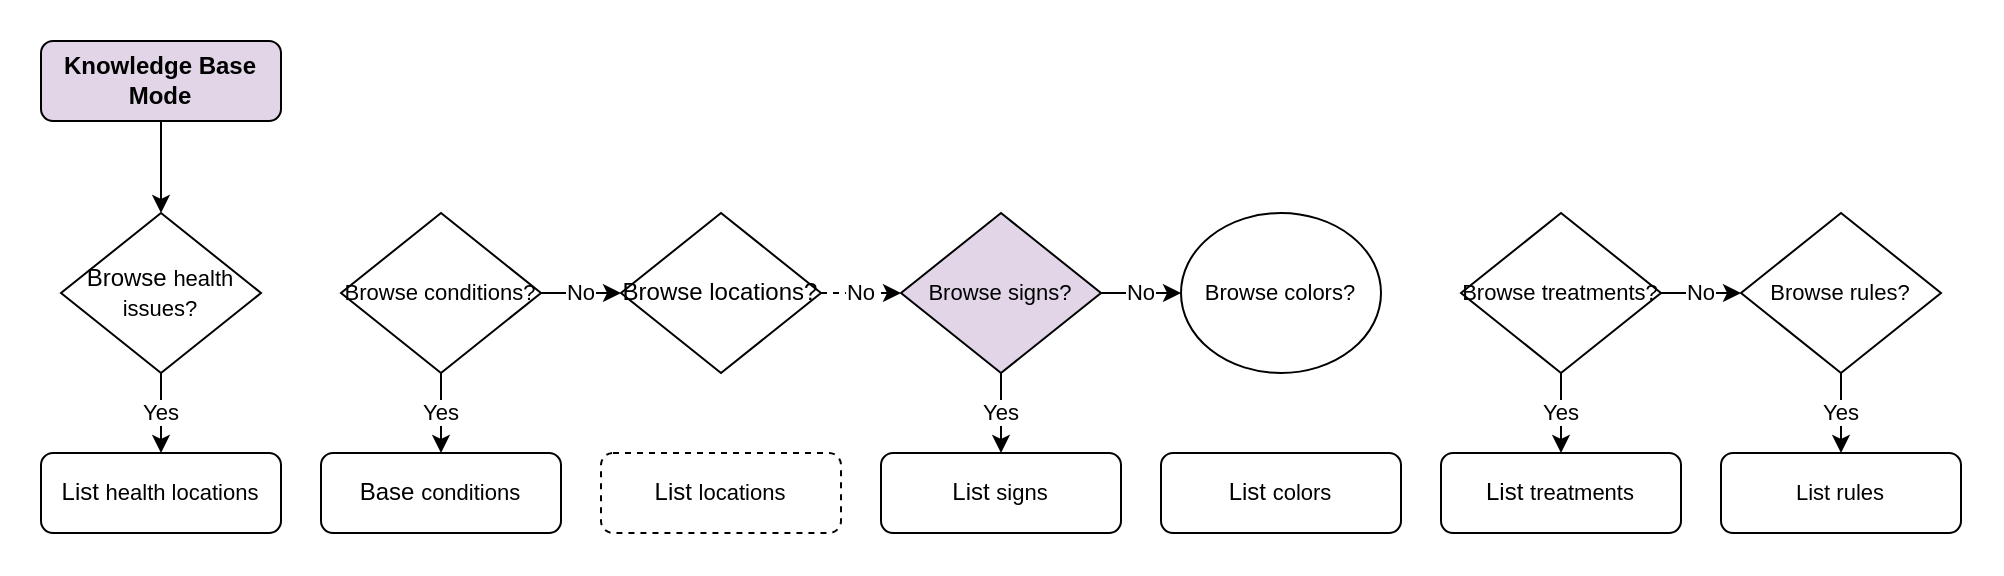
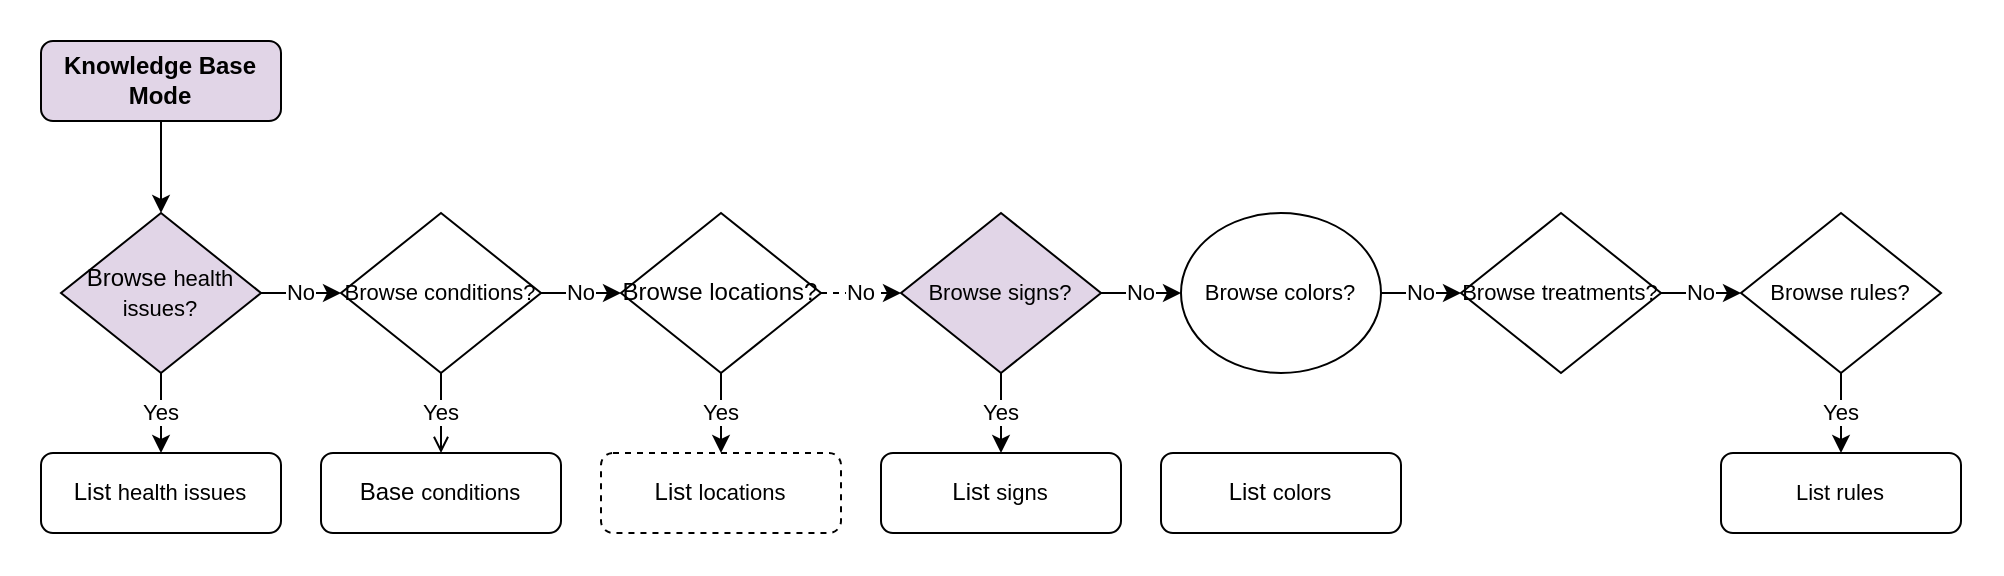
- <mxCell id="26" value="Browse&amp;nbsp;&lt;span style=&quot;font-size: 11px;&quot;&gt;health issues?&lt;/span&gt;" style="rhombus;whiteSpace=wrap;html=1;" parent="1" vertex="1"><mxGeometry x="30" y="106" width="100" height="80" as="geometry" /></mxCell>
+ <mxCell id="26" value="Browse&amp;nbsp;&lt;span style=&quot;font-size: 11px;&quot;&gt;health issues?&lt;/span&gt;" style="rhombus;whiteSpace=wrap;html=1;fillColor=#e1d5e7;" parent="1" vertex="1"><mxGeometry x="30" y="106" width="100" height="80" as="geometry" /></mxCell>
+ <mxCell id="24" value="No" style="edgeStyle=orthogonalEdgeStyle;rounded=0;orthogonalLoop=1;jettySize=auto;html=1;" parent="1" source="26" target="5" edge="1"><mxGeometry relative="1" as="geometry" /></mxCell>
+ <mxCell id="29" value="No" style="edgeStyle=orthogonalEdgeStyle;rounded=0;orthogonalLoop=1;jettySize=auto;html=1;" edge="1" parent="1" source="27" target="18"><mxGeometry relative="1" as="geometry"><mxPoint x="560" y="156" as="sourcePoint" /><mxPoint x="607" y="156" as="targetPoint" /></mxGeometry></mxCell>
+ <mxCell id="6" value="Yes" style="edgeStyle=orthogonalEdgeStyle;rounded=0;orthogonalLoop=1;jettySize=auto;html=1;" parent="1" source="8" target="14" edge="1"><mxGeometry relative="1" as="geometry" /></mxCell>
- <mxCell id="16" value="Yes" style="edgeStyle=orthogonalEdgeStyle;rounded=0;orthogonalLoop=1;jettySize=auto;html=1;" parent="1" source="18" target="19" edge="1"><mxGeometry relative="1" as="geometry" /></mxCell>
- <mxCell id="3" value="Yes" style="edgeStyle=orthogonalEdgeStyle;rounded=0;orthogonalLoop=1;jettySize=auto;html=1;" parent="1" source="5" target="13" edge="1"><mxGeometry relative="1" as="geometry" /></mxCell>
+ <mxCell id="3" value="Yes" style="edgeStyle=orthogonalEdgeStyle;rounded=0;orthogonalLoop=1;jettySize=auto;html=1;endArrow=open;" parent="1" source="5" target="13" edge="1"><mxGeometry relative="1" as="geometry" /></mxCell>
- <mxCell id="12" value="List&amp;nbsp;&lt;span style=&quot;font-size: 11px;&quot;&gt;health locations&lt;br&gt;&lt;/span&gt;" style="rounded=1;whiteSpace=wrap;html=1;fontSize=12;glass=0;strokeWidth=1;shadow=0;fontStyle=0;labelBackgroundColor=default;labelBorderColor=none;" parent="1" vertex="1"><mxGeometry x="20" y="226" width="120" height="40" as="geometry" /></mxCell>
+ <mxCell id="12" value="List&amp;nbsp;&lt;span style=&quot;font-size: 11px;&quot;&gt;health issues&lt;br&gt;&lt;/span&gt;" style="rounded=1;whiteSpace=wrap;html=1;fontSize=12;glass=0;strokeWidth=1;shadow=0;fontStyle=0;labelBackgroundColor=default;labelBorderColor=none;" parent="1" vertex="1"><mxGeometry x="20" y="226" width="120" height="40" as="geometry" /></mxCell>
- <mxCell id="19" value="List&amp;nbsp;&lt;span style=&quot;font-size: 11px;&quot;&gt;treatments&lt;br&gt;&lt;/span&gt;" style="rounded=1;whiteSpace=wrap;html=1;fontSize=12;glass=0;strokeWidth=1;shadow=0;fontStyle=0;labelBackgroundColor=default;labelBorderColor=none;" parent="1" vertex="1"><mxGeometry x="720" y="226" width="120" height="40" as="geometry" /></mxCell>
